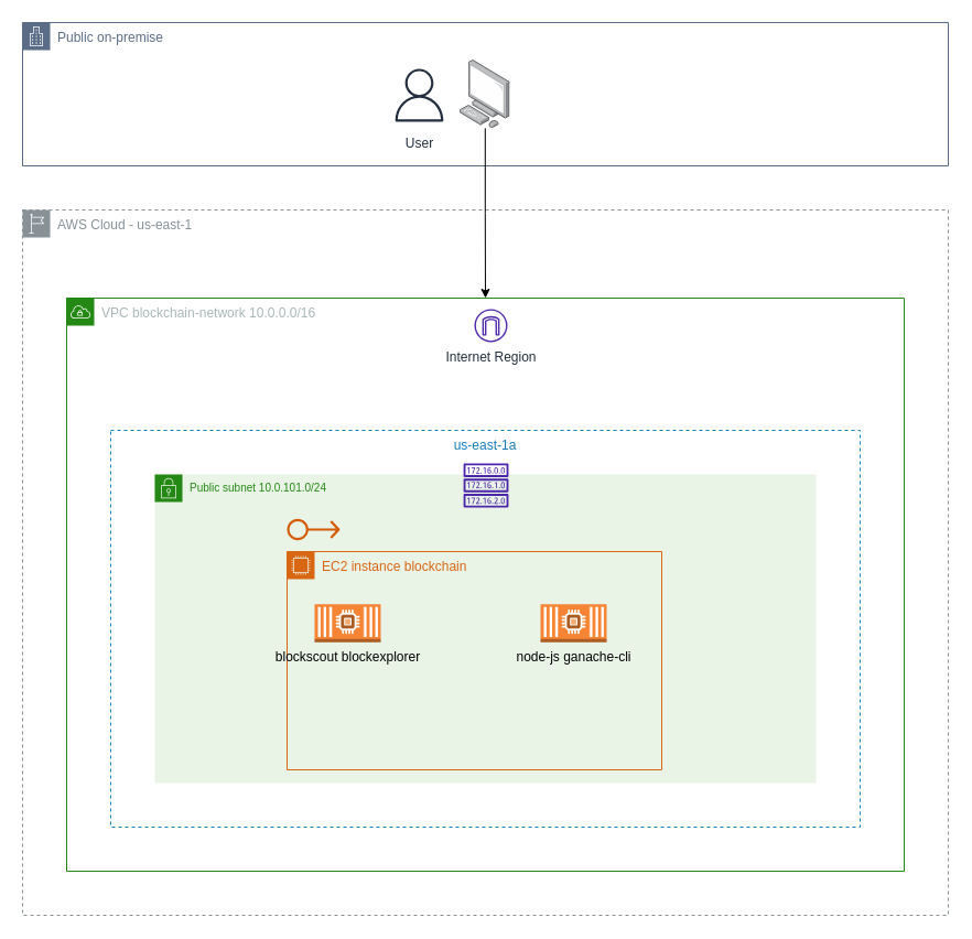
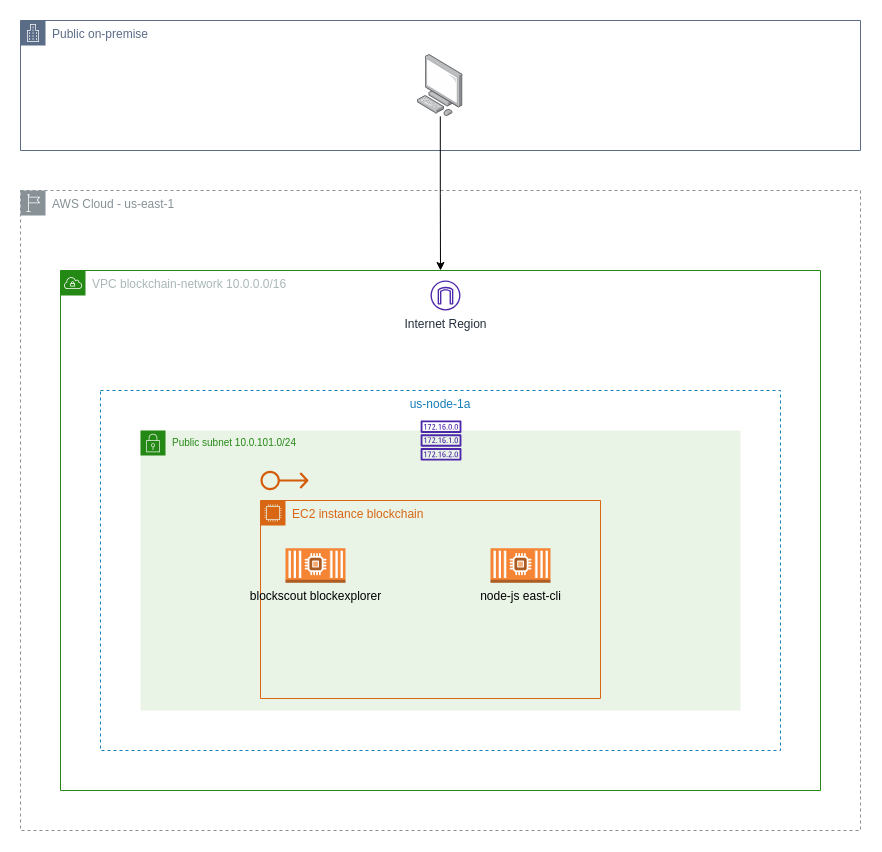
- <mxCell id="18" value="User" style="sketch=0;outlineConnect=0;fontColor=#232F3E;gradientColor=none;strokeColor=#232F3E;fillColor=#ffffff;dashed=0;verticalLabelPosition=bottom;verticalAlign=top;align=center;html=1;fontSize=12;fontStyle=0;aspect=fixed;shape=mxgraph.aws4.resourceIcon;resIcon=mxgraph.aws4.user;" vertex="1" parent="17"><mxGeometry x="330" y="35.9" width="60" height="60" as="geometry" /></mxCell>
- <mxCell id="10" value="us-east-1a" style="fillColor=none;strokeColor=#147EBA;dashed=1;verticalAlign=top;fontStyle=0;fontColor=#147EBA;" parent="9" vertex="1"><mxGeometry y="390" width="680" height="360" as="geometry" x="100" /></mxCell>
+ <mxCell id="10" value="us-node-1a" style="fillColor=none;strokeColor=#147EBA;dashed=1;verticalAlign=top;fontStyle=0;fontColor=#147EBA;" parent="9" vertex="1"><mxGeometry y="390" width="680" height="360" as="geometry" x="100" /></mxCell>
- <mxCell id="13" value="node-js ganache-cli" style="outlineConnect=0;dashed=0;verticalLabelPosition=bottom;verticalAlign=top;align=center;html=1;shape=mxgraph.aws3.ec2_compute_container_2;fillColor=#F58534;gradientColor=none;" parent="12" vertex="1"><mxGeometry x="230" y="47.75" width="60" height="34.5" as="geometry" /></mxCell>
+ <mxCell id="13" value="node-js east-cli" style="outlineConnect=0;dashed=0;verticalLabelPosition=bottom;verticalAlign=top;align=center;html=1;shape=mxgraph.aws3.ec2_compute_container_2;fillColor=#F58534;gradientColor=none;" parent="12" vertex="1"><mxGeometry x="230" y="47.75" width="60" height="34.5" as="geometry" /></mxCell>
